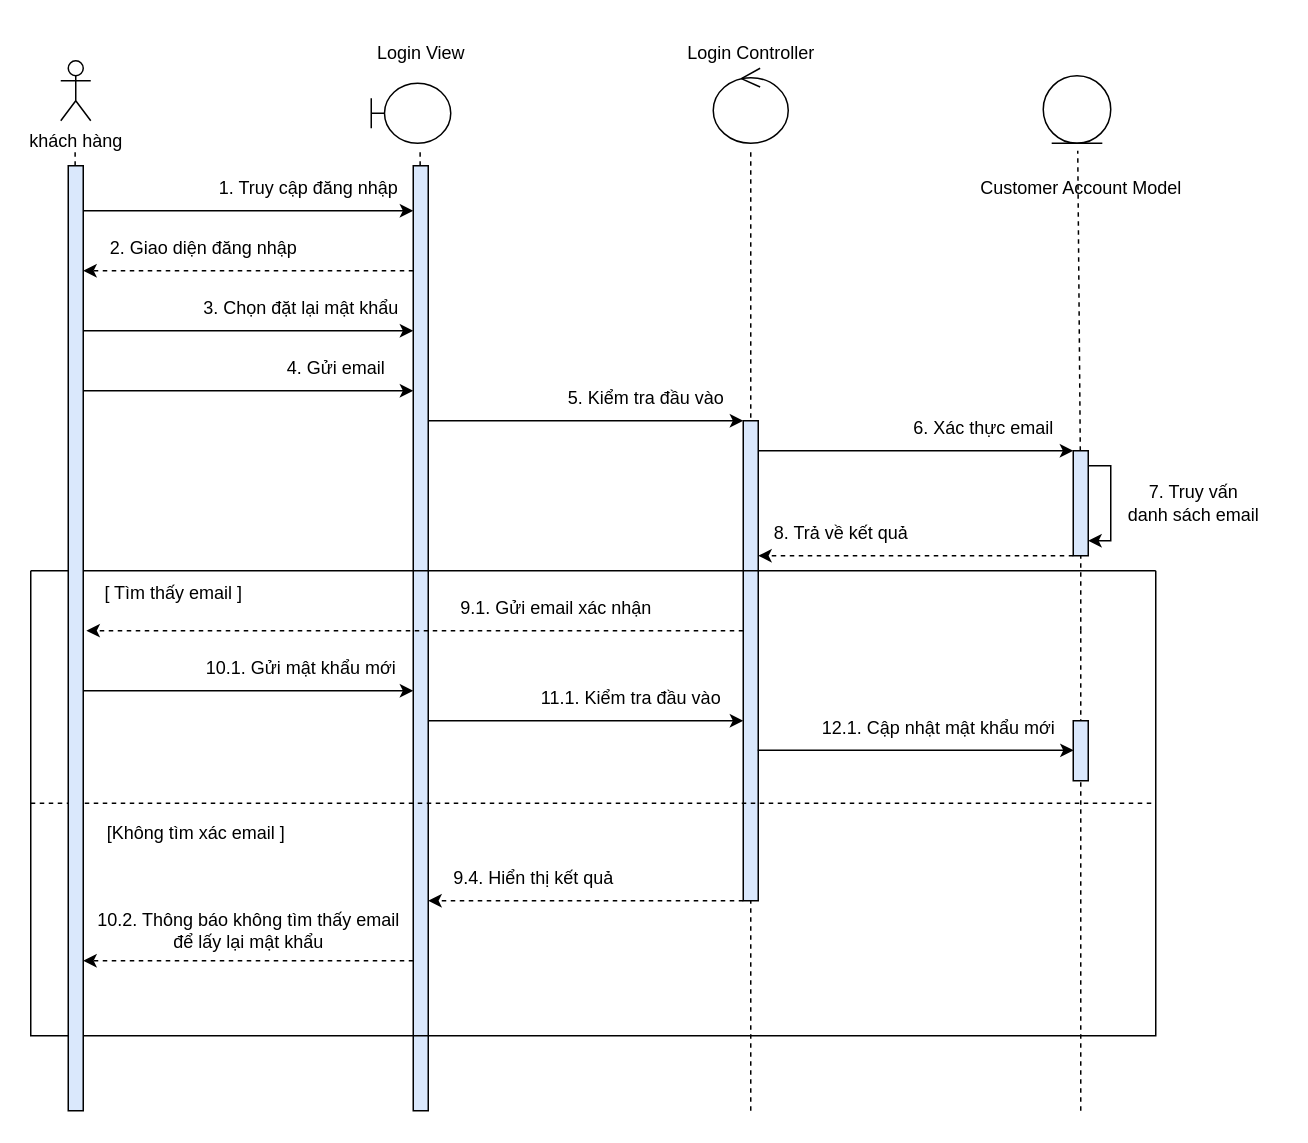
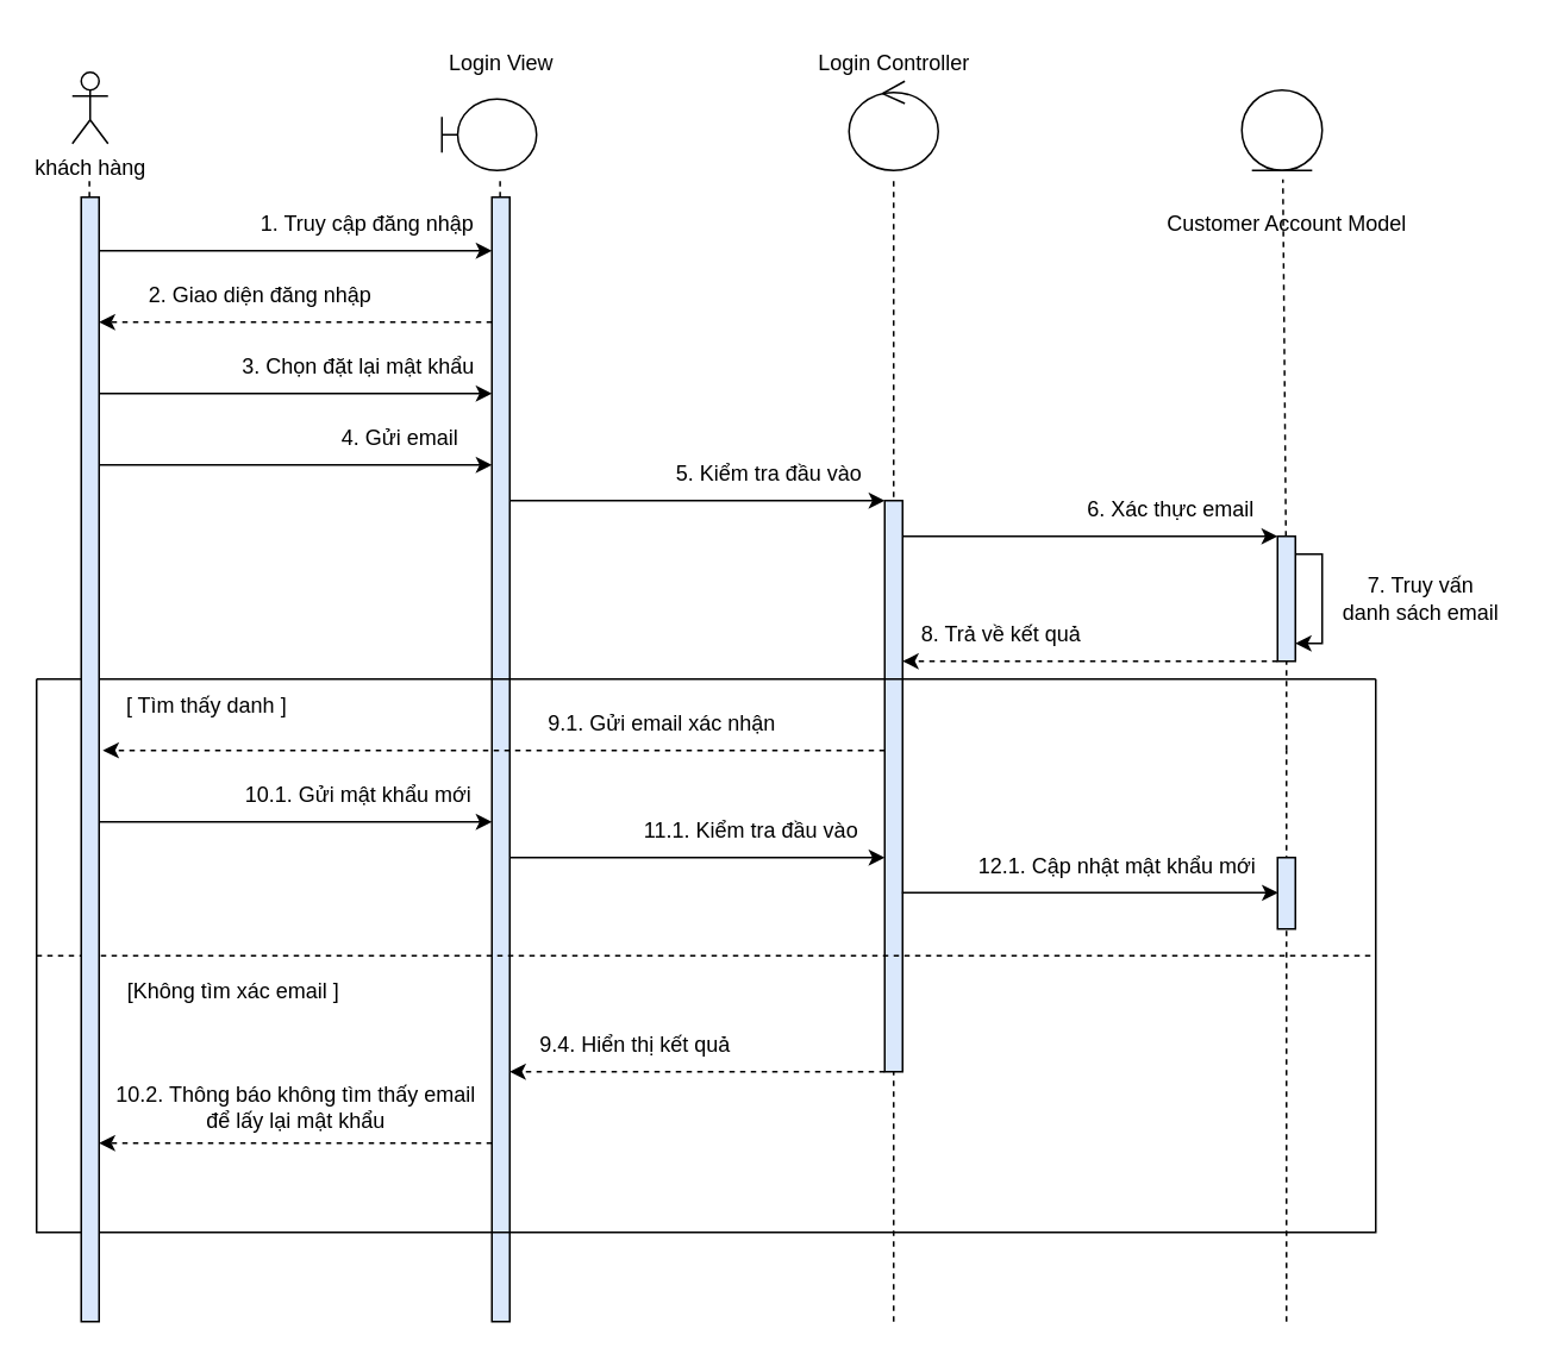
- <mxCell id="25" value="2. Giao diện đăng nhập" style="text;html=1;align=center;verticalAlign=middle;resizable=0;points=[];autosize=1;strokeColor=none;fillColor=none;" parent="1" vertex="1"><mxGeometry x="60" y="150" width="150" height="30" as="geometry" /></mxCell>
+ <mxCell id="25" value="2. Giao diện đăng nhập" style="text;html=1;align=center;verticalAlign=middle;resizable=0;points=[];autosize=1;strokeColor=none;fillColor=none;" parent="1" vertex="1"><mxGeometry x="70" y="150" width="150" height="30" as="geometry" /></mxCell>
- <mxCell id="34" value="[ Tìm thấy email ]" style="text;html=1;align=center;verticalAlign=middle;resizable=0;points=[];autosize=1;strokeColor=none;fillColor=none;" parent="33" vertex="1"><mxGeometry x="35" width="120" height="30" as="geometry" /></mxCell>
+ <mxCell id="34" value="[ Tìm thấy danh ]" style="text;html=1;align=center;verticalAlign=middle;resizable=0;points=[];autosize=1;strokeColor=none;fillColor=none;" parent="33" vertex="1"><mxGeometry x="35" width="120" height="30" as="geometry" /></mxCell>
